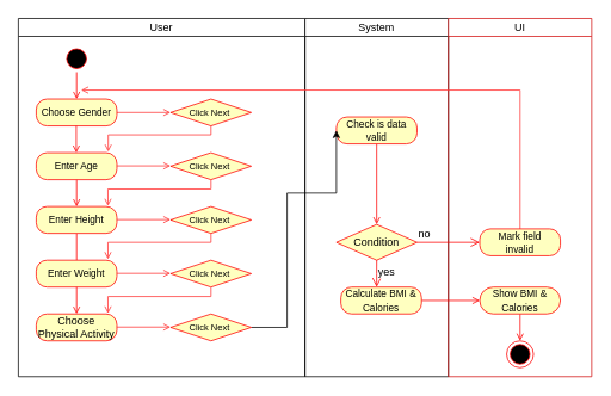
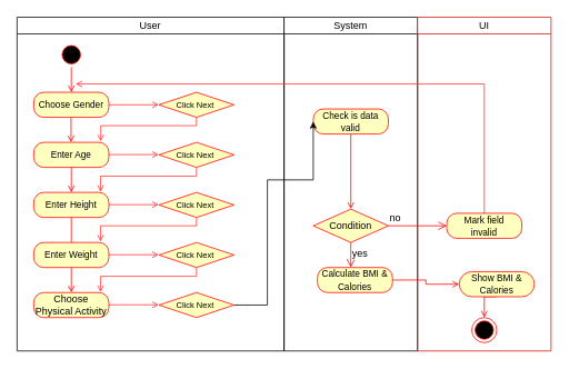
- <mxCell id="26" value="&lt;font style=&quot;font-size: 11px;&quot;&gt;Show BMI &amp;amp; Calories&lt;/font&gt;" style="rounded=1;whiteSpace=wrap;html=1;arcSize=50;fontColor=#000000;fillColor=#ffffc0;strokeColor=#ff0000;shadow=0;glass=0;sketch=0;fillStyle=auto;" vertex="1" parent="1"><mxGeometry x="535" y="320" width="90" height="30" as="geometry" /></mxCell>
+ <mxCell id="26" value="&lt;font style=&quot;font-size: 11px;&quot;&gt;Show BMI &amp;amp; Calories&lt;/font&gt;" style="rounded=1;whiteSpace=wrap;html=1;arcSize=50;fontColor=#000000;fillColor=#ffffc0;strokeColor=#ff0000;shadow=0;glass=0;sketch=0;fillStyle=auto;" vertex="1" parent="1"><mxGeometry x="550" y="325" width="90" height="30" as="geometry" /></mxCell>
